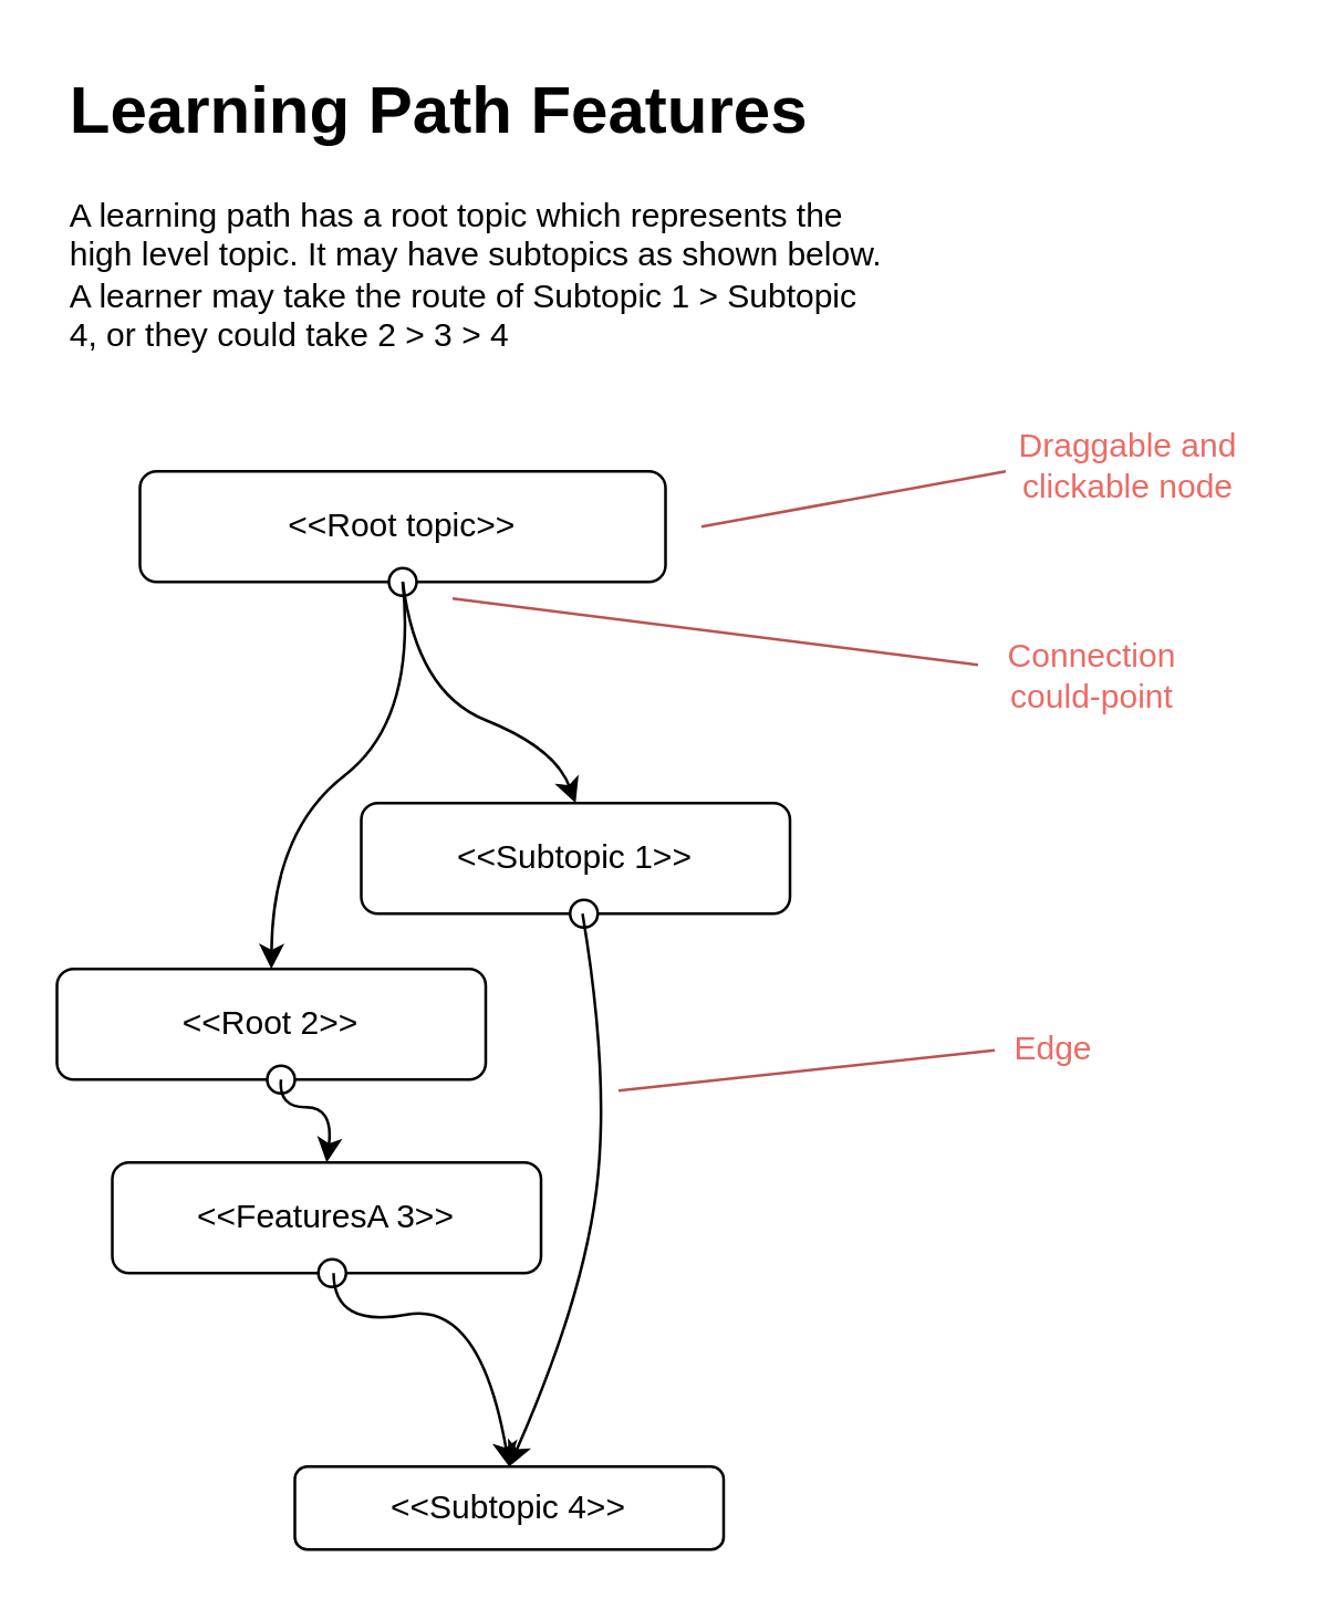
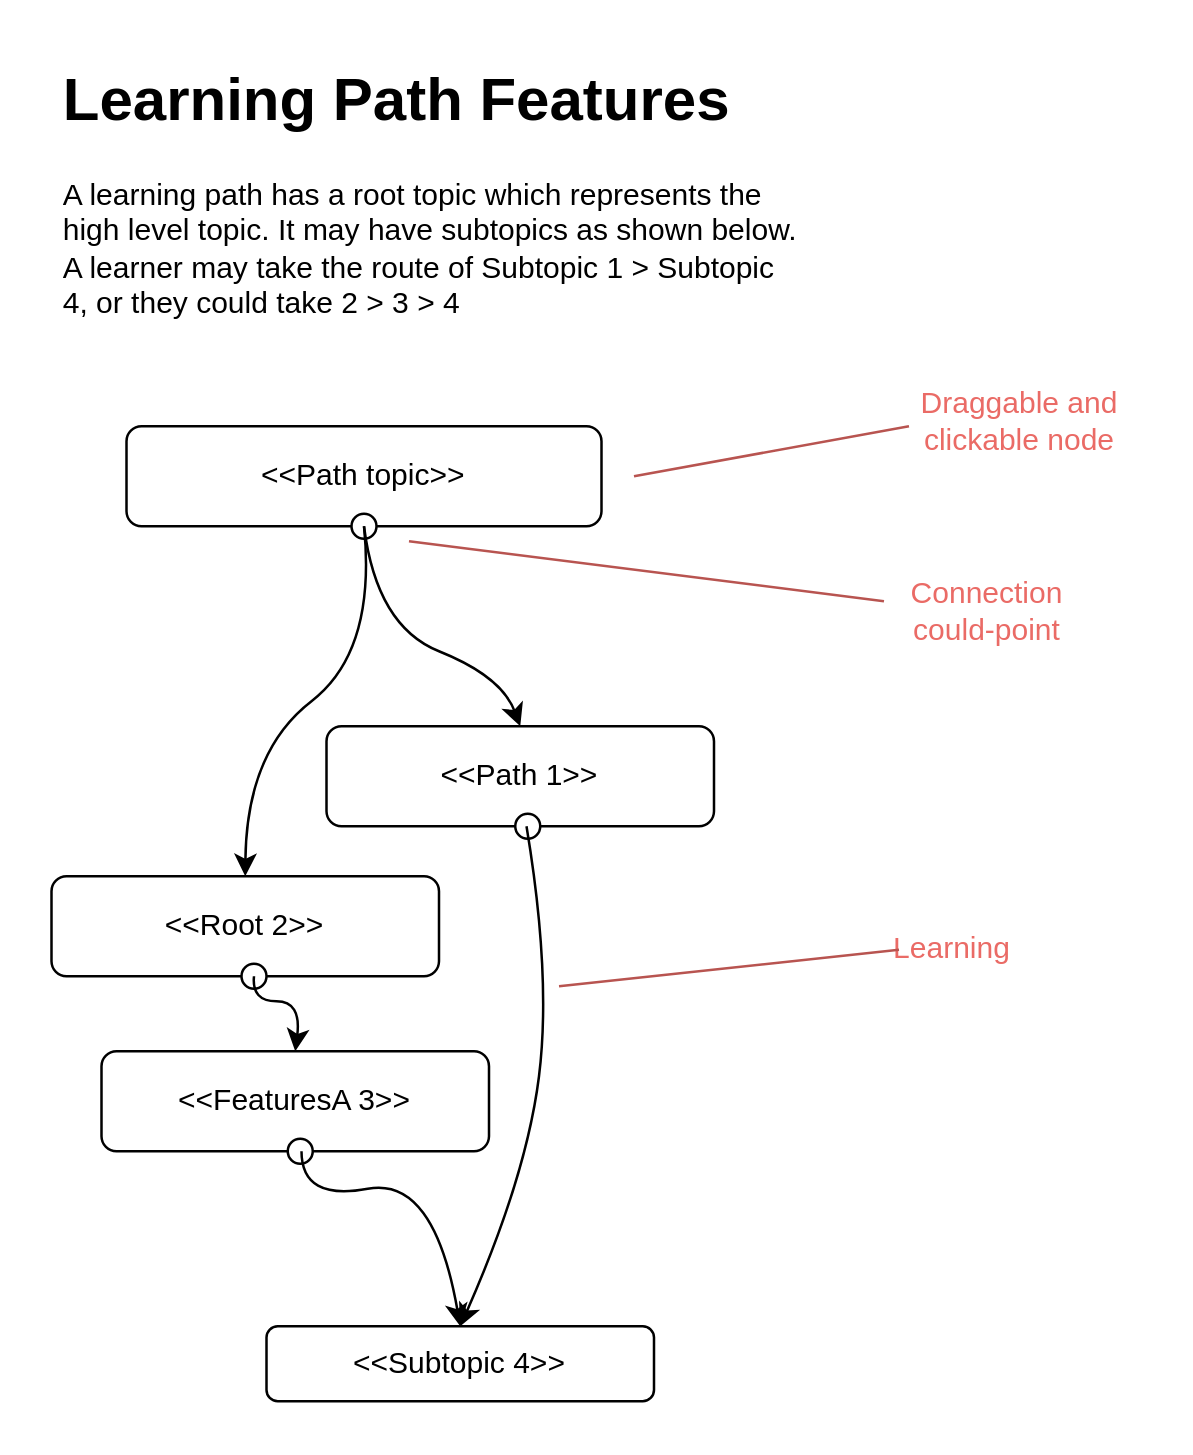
- <mxCell id="5" value="&amp;lt;&amp;lt;Root topic&amp;gt;&amp;gt;" style="rounded=1;whiteSpace=wrap;html=1;" parent="1" vertex="1"><mxGeometry x="50" y="170" width="190" height="40" as="geometry" /></mxCell>
+ <mxCell id="5" value="&amp;lt;&amp;lt;Path topic&amp;gt;&amp;gt;" style="rounded=1;whiteSpace=wrap;html=1;" parent="1" vertex="1"><mxGeometry x="50" y="170" width="190" height="40" as="geometry" /></mxCell>
- <mxCell id="7" value="&amp;lt;&amp;lt;Subtopic 1&amp;gt;&amp;gt;" style="rounded=1;whiteSpace=wrap;html=1;" parent="1" vertex="1"><mxGeometry x="130" y="290" width="155" height="40" as="geometry" /></mxCell>
+ <mxCell id="7" value="&amp;lt;&amp;lt;Path 1&amp;gt;&amp;gt;" style="rounded=1;whiteSpace=wrap;html=1;" parent="1" vertex="1"><mxGeometry x="130" y="290" width="155" height="40" as="geometry" /></mxCell>
- <mxCell id="21" value="Edge" style="text;html=1;strokeColor=none;fillColor=none;align=center;verticalAlign=middle;whiteSpace=wrap;rounded=0;fontColor=#EA6B66;" parent="1" vertex="1"><mxGeometry x="333" y="350" width="95" height="57" as="geometry" /></mxCell>
+ <mxCell id="21" value="Learning" style="text;html=1;strokeColor=none;fillColor=none;align=center;verticalAlign=middle;whiteSpace=wrap;rounded=0;fontColor=#EA6B66;" parent="1" vertex="1"><mxGeometry x="333" y="350" width="95" height="57" as="geometry" /></mxCell>
